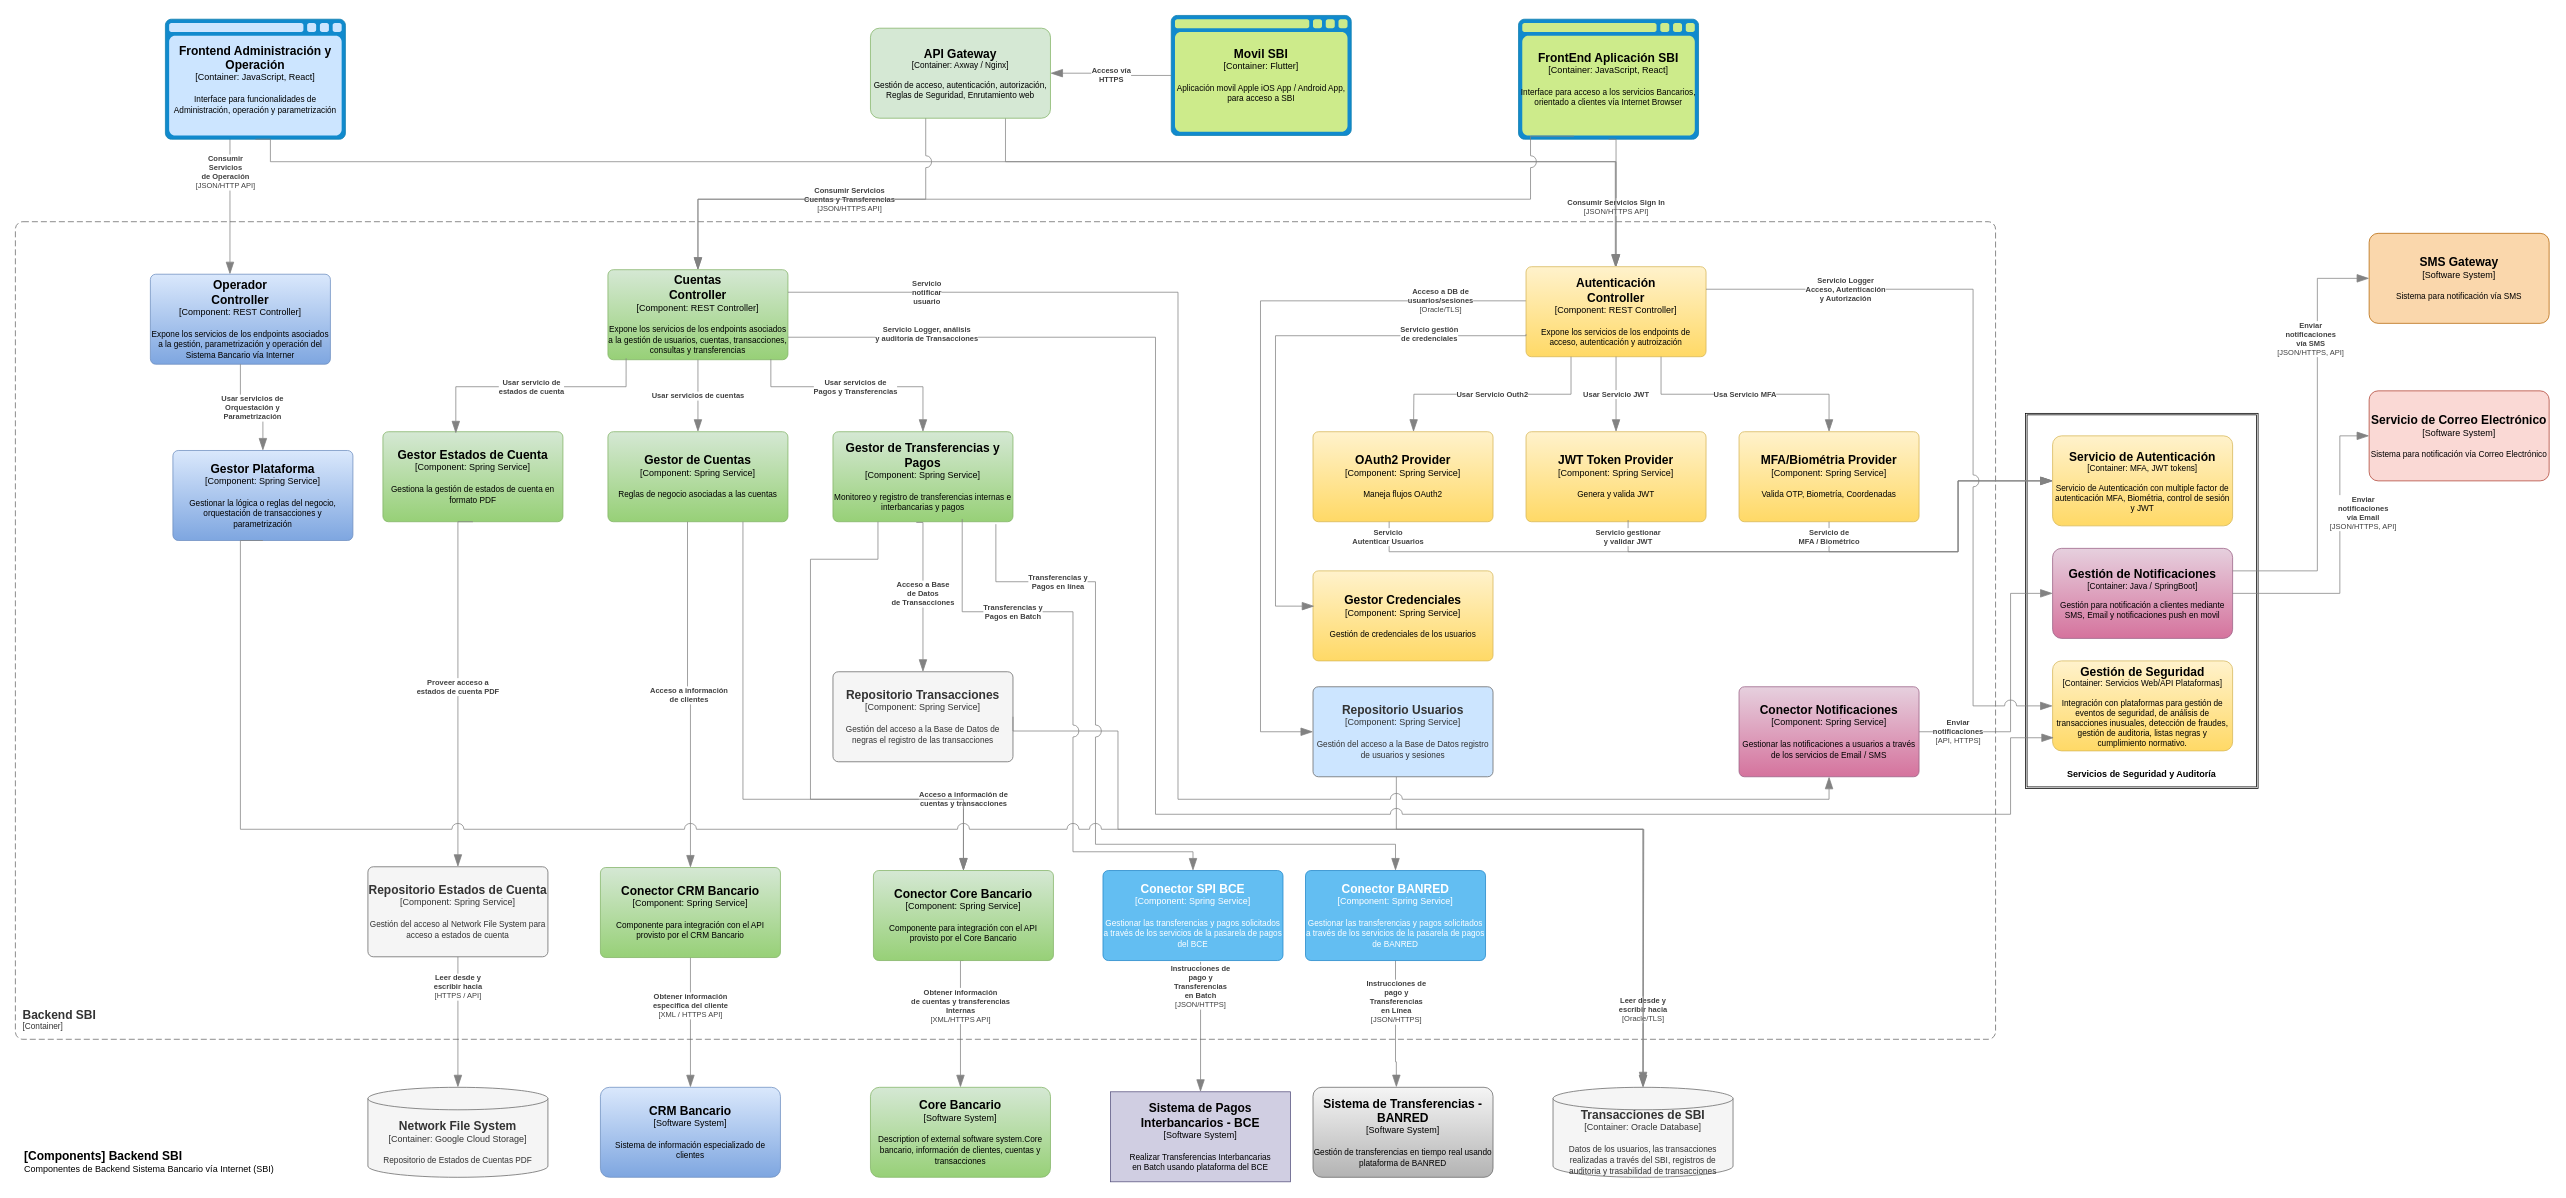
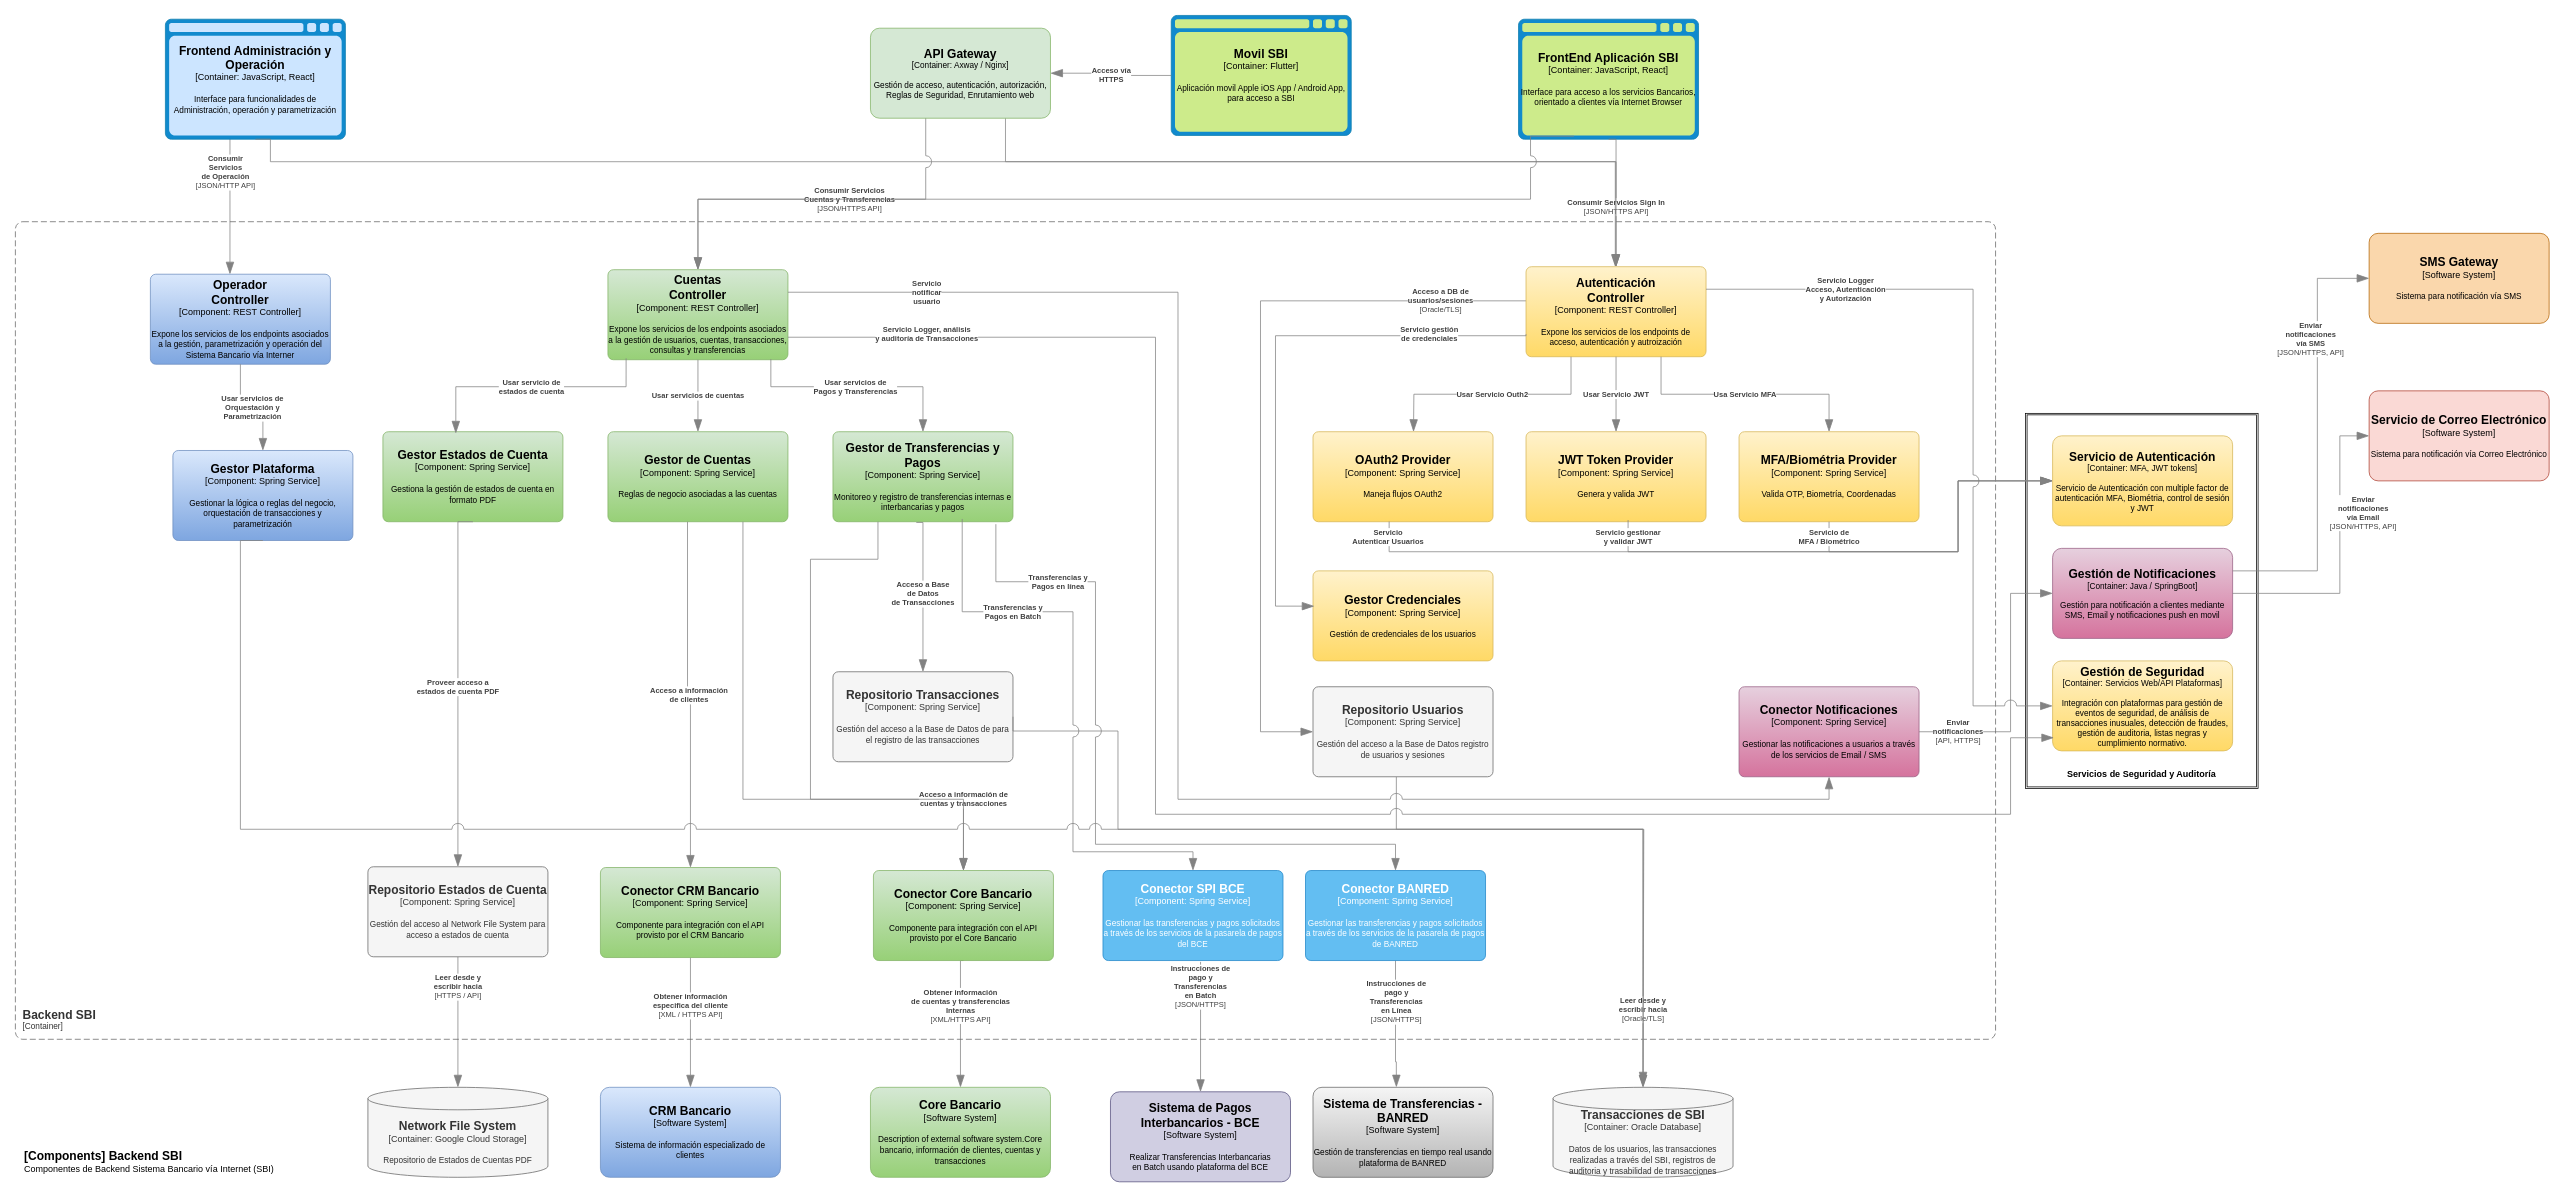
- <mxCell id="49" value="&lt;font style=&quot;font-size: 16px&quot;&gt;&lt;b&gt;Repositorio Transacciones&lt;/b&gt;&lt;/font&gt;&lt;div&gt;[Component: Spring Service]&lt;/div&gt;&lt;br&gt;&lt;div&gt;&lt;font style=&quot;font-size: 11px&quot;&gt;Gestión del acceso a la Base de Datos de negras el registro de las transacciones&lt;/font&gt;&lt;/div&gt;" style="rounded=1;whiteSpace=wrap;html=1;labelBackgroundColor=none;fillColor=#f5f5f5;align=center;arcSize=6;strokeColor=#666666;metaEdit=1;resizable=0;points=[[0.25,0,0],[0.5,0,0],[0.75,0,0],[1,0.25,0],[1,0.5,0],[1,0.75,0],[0.75,1,0],[0.5,1,0],[0.25,1,0],[0,0.75,0],[0,0.5,0],[0,0.25,0]];fontColor=#333333;" parent="1" vertex="1"><mxGeometry x="1110" y="895" width="240" height="120" as="geometry" /></mxCell>
+ <mxCell id="49" value="&lt;font style=&quot;font-size: 16px&quot;&gt;&lt;b&gt;Repositorio Transacciones&lt;/b&gt;&lt;/font&gt;&lt;div&gt;[Component: Spring Service]&lt;/div&gt;&lt;br&gt;&lt;div&gt;&lt;font style=&quot;font-size: 11px&quot;&gt;Gestión del acceso a la Base de Datos de para el registro de las transacciones&lt;/font&gt;&lt;/div&gt;" style="rounded=1;whiteSpace=wrap;html=1;labelBackgroundColor=none;fillColor=#f5f5f5;align=center;arcSize=6;strokeColor=#666666;metaEdit=1;resizable=0;points=[[0.25,0,0],[0.5,0,0],[0.75,0,0],[1,0.25,0],[1,0.5,0],[1,0.75,0],[0.75,1,0],[0.5,1,0],[0.25,1,0],[0,0.75,0],[0,0.5,0],[0,0.25,0]];fontColor=#333333;" parent="1" vertex="1"><mxGeometry x="1110" y="895" width="240" height="120" as="geometry" /></mxCell>
- <mxCell id="47" value="&lt;font style=&quot;font-size: 16px&quot;&gt;&lt;b&gt;Repositorio Usuarios&lt;/b&gt;&lt;/font&gt;&lt;div&gt;[Component: Spring Service]&lt;/div&gt;&lt;br&gt;&lt;div&gt;&lt;font style=&quot;font-size: 11px&quot;&gt;Gestión del acceso a la Base de Datos registro de usuarios y sesiones&lt;/font&gt;&lt;/div&gt;" style="rounded=1;whiteSpace=wrap;html=1;labelBackgroundColor=none;fillColor=#cce5ff;align=center;arcSize=6;strokeColor=#666666;metaEdit=1;resizable=0;points=[[0.25,0,0],[0.5,0,0],[0.75,0,0],[1,0.25,0],[1,0.5,0],[1,0.75,0],[0.75,1,0],[0.5,1,0],[0.25,1,0],[0,0.75,0],[0,0.5,0],[0,0.25,0]];fontColor=#333333;" parent="1" vertex="1"><mxGeometry x="1750" y="915" width="240" height="120" as="geometry" /></mxCell>
+ <mxCell id="47" value="&lt;font style=&quot;font-size: 16px&quot;&gt;&lt;b&gt;Repositorio Usuarios&lt;/b&gt;&lt;/font&gt;&lt;div&gt;[Component: Spring Service]&lt;/div&gt;&lt;br&gt;&lt;div&gt;&lt;font style=&quot;font-size: 11px&quot;&gt;Gestión del acceso a la Base de Datos registro de usuarios y sesiones&lt;/font&gt;&lt;/div&gt;" style="rounded=1;whiteSpace=wrap;html=1;labelBackgroundColor=none;fillColor=#f5f5f5;align=center;arcSize=6;strokeColor=#666666;metaEdit=1;resizable=0;points=[[0.25,0,0],[0.5,0,0],[0.75,0,0],[1,0.25,0],[1,0.5,0],[1,0.75,0],[0.75,1,0],[0.5,1,0],[0.25,1,0],[0,0.75,0],[0,0.5,0],[0,0.25,0]];fontColor=#333333;" parent="1" vertex="1"><mxGeometry x="1750" y="915" width="240" height="120" as="geometry" /></mxCell>
- <mxCell id="5" value="&lt;font style=&quot;font-size: 16px&quot;&gt;&lt;b&gt;Sistema de Pagos Interbancarios - BCE&lt;/b&gt;&lt;/font&gt;&lt;div&gt;[Software System]&lt;/div&gt;&lt;br&gt;&lt;div&gt;&lt;font style=&quot;font-size: 11px&quot;&gt;&lt;font&gt;Realizar Transferencias Interbancarias&#10;en Batch usando plataforma del BCE&lt;/font&gt;&lt;/font&gt;&lt;/div&gt;" style="whiteSpace=wrap;html=1;labelBackgroundColor=none;fillColor=#d0cee2;align=center;arcSize=10;strokeColor=#56517e;metaEdit=1;resizable=0;points=[[0.25,0,0],[0.5,0,0],[0.75,0,0],[1,0.25,0],[1,0.5,0],[1,0.75,0],[0.75,1,0],[0.5,1,0],[0.25,1,0],[0,0.75,0],[0,0.5,0],[0,0.25,0]];fontColor=default;rounded=0;" parent="1" vertex="1"><mxGeometry x="1480" y="1455" width="240" height="120" as="geometry" /></mxCell>
+ <mxCell id="5" value="&lt;font style=&quot;font-size: 16px&quot;&gt;&lt;b&gt;Sistema de Pagos Interbancarios - BCE&lt;/b&gt;&lt;/font&gt;&lt;div&gt;[Software System]&lt;/div&gt;&lt;br&gt;&lt;div&gt;&lt;font style=&quot;font-size: 11px&quot;&gt;&lt;font&gt;Realizar Transferencias Interbancarias&#10;en Batch usando plataforma del BCE&lt;/font&gt;&lt;/font&gt;&lt;/div&gt;" style="rounded=1;whiteSpace=wrap;html=1;labelBackgroundColor=none;fillColor=#d0cee2;align=center;arcSize=10;strokeColor=#56517e;metaEdit=1;resizable=0;points=[[0.25,0,0],[0.5,0,0],[0.75,0,0],[1,0.25,0],[1,0.5,0],[1,0.75,0],[0.75,1,0],[0.5,1,0],[0.25,1,0],[0,0.75,0],[0,0.5,0],[0,0.25,0]];fontColor=default;" parent="1" vertex="1"><mxGeometry x="1480" y="1455" width="240" height="120" as="geometry" /></mxCell>
